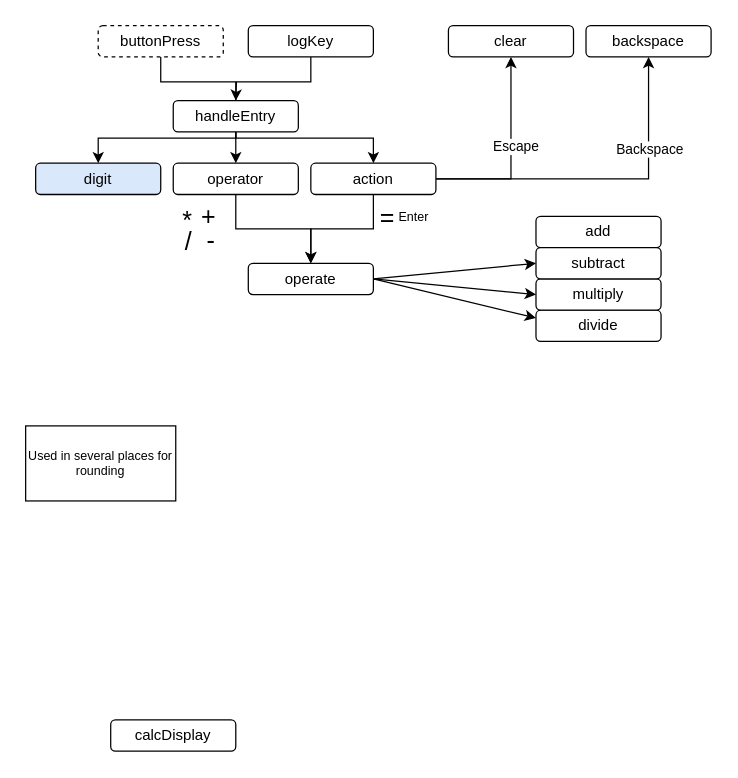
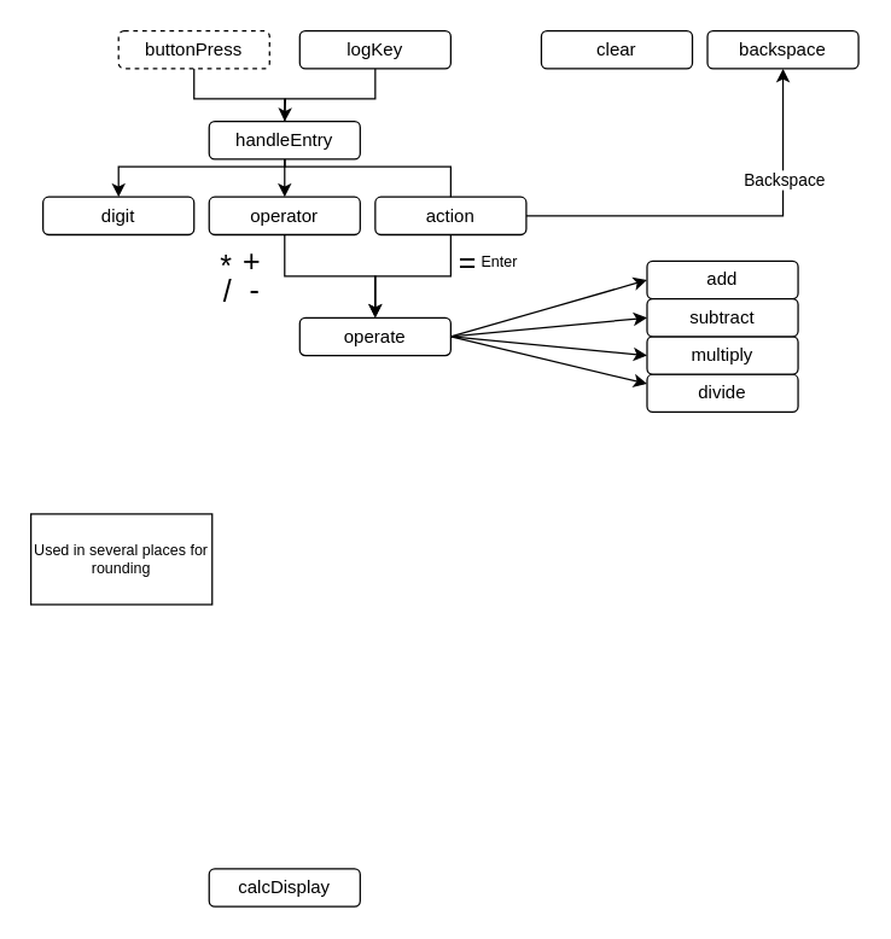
- <mxCell id="2" style="edgeStyle=orthogonalEdgeStyle;rounded=0;orthogonalLoop=1;jettySize=auto;html=1;exitX=1;exitY=0.5;exitDx=0;exitDy=0;entryX=0.5;entryY=1;entryDx=0;entryDy=0;" edge="1" parent="1" source="9" target="13"><mxGeometry relative="1" as="geometry" /></mxCell>
- <mxCell id="3" value="Escape" style="edgeLabel;html=1;align=center;verticalAlign=middle;resizable=0;points=[];" vertex="1" connectable="0" parent="2"><mxGeometry x="0.098" y="-3" relative="1" as="geometry"><mxPoint as="offset" /></mxGeometry></mxCell>
- <mxCell id="17" style="edgeStyle=orthogonalEdgeStyle;rounded=0;orthogonalLoop=1;jettySize=auto;html=1;exitX=0.5;exitY=1;exitDx=0;exitDy=0;entryX=0.5;entryY=0;entryDx=0;entryDy=0;" edge="1" parent="1" source="18" target="9"><mxGeometry relative="1" as="geometry"><Array as="points"><mxPoint x="188" y="110" /><mxPoint x="298" y="110" /></Array></mxGeometry></mxCell>
+ <mxCell id="17" style="edgeStyle=orthogonalEdgeStyle;rounded=0;orthogonalLoop=1;jettySize=auto;html=1;exitX=0.5;exitY=1;exitDx=0;exitDy=0;entryX=0.5;entryY=0;entryDx=0;entryDy=0;endArrow=none;" edge="1" parent="1" source="18" target="9"><mxGeometry relative="1" as="geometry"><Array as="points"><mxPoint x="188" y="110" /><mxPoint x="298" y="110" /></Array></mxGeometry></mxCell>
- <mxCell id="14" value="digit" style="rounded=1;whiteSpace=wrap;html=1;fillColor=#dae8fc;" vertex="1" parent="1"><mxGeometry x="28" y="130" width="100" height="25" as="geometry" /></mxCell>
+ <mxCell id="14" value="digit" style="rounded=1;whiteSpace=wrap;html=1;" vertex="1" parent="1"><mxGeometry x="28" y="130" width="100" height="25" as="geometry" /></mxCell>
+ <mxCell id="28" value="" style="endArrow=classic;html=1;rounded=0;exitX=1;exitY=0.5;exitDx=0;exitDy=0;entryX=0;entryY=0.5;entryDx=0;entryDy=0;" edge="1" parent="1" source="21" target="24"><mxGeometry width="50" height="50" relative="1" as="geometry"><mxPoint x="828" y="462.5" as="sourcePoint" /><mxPoint x="878" y="412.5" as="targetPoint" /></mxGeometry></mxCell>
- <mxCell id="12" value="calcDisplay" style="rounded=1;whiteSpace=wrap;html=1;" vertex="1" parent="1"><mxGeometry x="88" y="575" width="100" height="25" as="geometry" /></mxCell>
+ <mxCell id="12" value="calcDisplay" style="rounded=1;whiteSpace=wrap;html=1;" vertex="1" parent="1"><mxGeometry x="138" y="575" width="100" height="25" as="geometry" /></mxCell>
